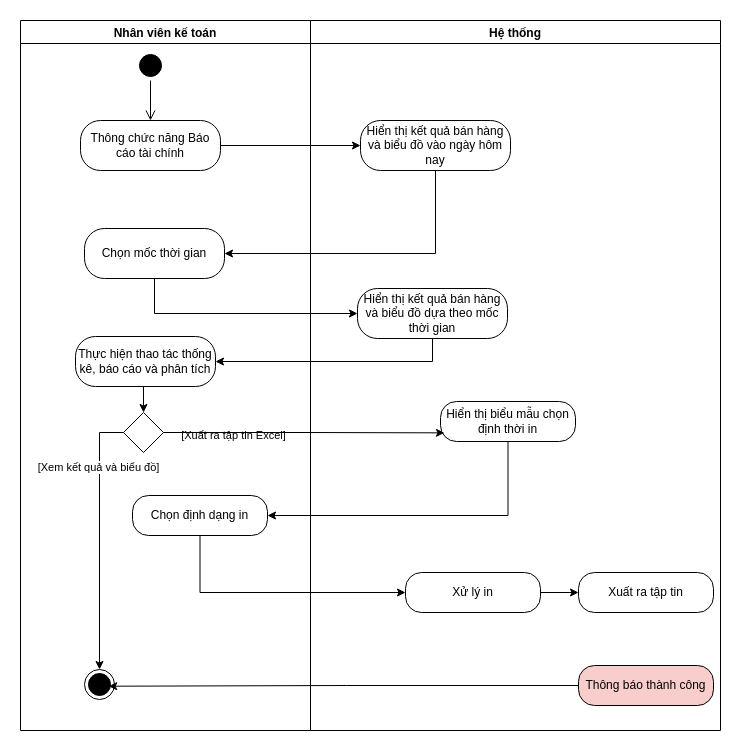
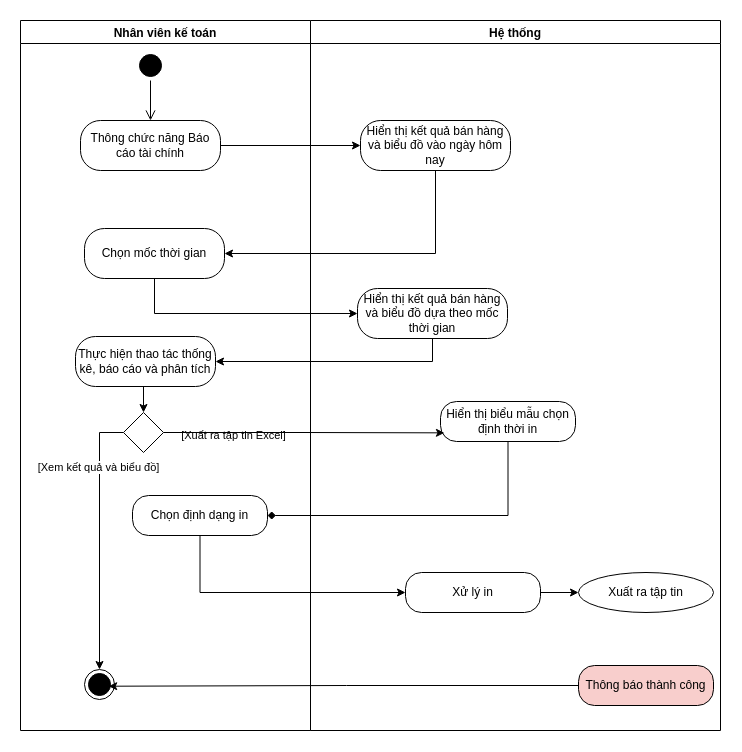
- <mxCell id="29" style="edgeStyle=orthogonalEdgeStyle;rounded=0;orthogonalLoop=1;jettySize=auto;html=1;exitX=0.5;exitY=1;exitDx=0;exitDy=0;entryX=1;entryY=0.5;entryDx=0;entryDy=0;" parent="1" source="5" target="23" edge="1"><mxGeometry relative="1" as="geometry" /></mxCell>
+ <mxCell id="29" style="edgeStyle=orthogonalEdgeStyle;rounded=0;orthogonalLoop=1;jettySize=auto;html=1;exitX=0.5;exitY=1;exitDx=0;exitDy=0;entryX=1;entryY=0.5;entryDx=0;entryDy=0;endArrow=diamond;" parent="1" source="5" target="23" edge="1"><mxGeometry relative="1" as="geometry" /></mxCell>
- <mxCell id="8" value="Xuất ra tập tin" style="rounded=1;whiteSpace=wrap;html=1;arcSize=40;fontColor=#000000;fillColor=#FFFFFF;strokeColor=#000000;" parent="2" vertex="1"><mxGeometry x="268" y="552" width="135" height="40" as="geometry" /></mxCell>
+ <mxCell id="8" value="Xuất ra tập tin" style="ellipse;whiteSpace=wrap;html=1;arcSize=40;fontColor=#000000;fillColor=#FFFFFF;strokeColor=#000000;" parent="2" vertex="1"><mxGeometry x="268" y="552" width="135" height="40" as="geometry" /></mxCell>
